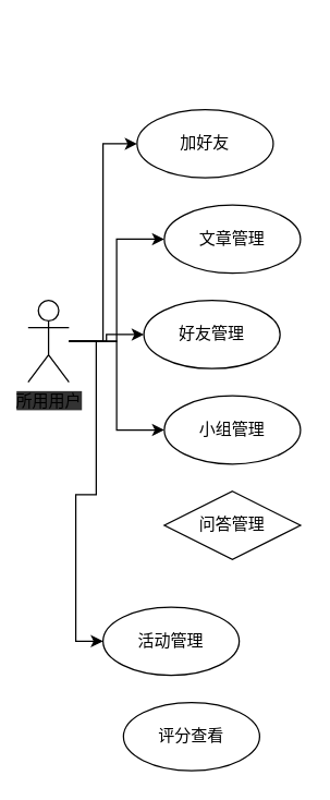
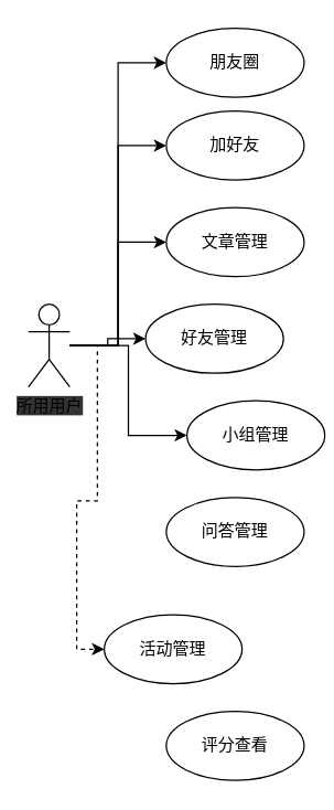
+ <mxCell id="9" value="朋友圈" style="ellipse;whiteSpace=wrap;html=1;" vertex="1" parent="1"><mxGeometry x="120" y="20" width="100" height="50" as="geometry" /></mxCell>
+ <mxCell id="2" style="edgeStyle=orthogonalEdgeStyle;rounded=0;orthogonalLoop=1;jettySize=auto;html=1;entryX=0;entryY=0.5;entryDx=0;entryDy=0;" edge="1" parent="1" source="8" target="9"><mxGeometry relative="1" as="geometry" /></mxCell>
- <mxCell id="10" value="加好友" style="ellipse;whiteSpace=wrap;html=1;" vertex="1" parent="1"><mxGeometry x="100" y="80" width="100" height="50" as="geometry" /></mxCell>
+ <mxCell id="10" value="加好友" style="ellipse;whiteSpace=wrap;html=1;" vertex="1" parent="1"><mxGeometry x="120" y="80" width="100" height="50" as="geometry" /></mxCell>
- <mxCell id="13" value="小组管理" style="ellipse;whiteSpace=wrap;html=1;" vertex="1" parent="1"><mxGeometry x="120" y="290" width="100" height="50" as="geometry" /></mxCell>
+ <mxCell id="13" value="小组管理" style="ellipse;whiteSpace=wrap;html=1;" vertex="1" parent="1"><mxGeometry x="135" y="290" width="100" height="50" as="geometry" /></mxCell>
- <mxCell id="7" style="edgeStyle=orthogonalEdgeStyle;rounded=0;orthogonalLoop=1;jettySize=auto;html=1;entryX=0;entryY=0.5;entryDx=0;entryDy=0;" edge="1" parent="1" source="8" target="15"><mxGeometry relative="1" as="geometry" /></mxCell>
+ <mxCell id="7" style="edgeStyle=orthogonalEdgeStyle;rounded=0;orthogonalLoop=1;jettySize=auto;html=1;entryX=0;entryY=0.5;entryDx=0;entryDy=0;dashed=1;" edge="1" parent="1" source="8" target="15"><mxGeometry relative="1" as="geometry" /></mxCell>
- <mxCell id="14" value="问答管理" style="rhombus;whiteSpace=wrap;html=1;" vertex="1" parent="1"><mxGeometry x="120" y="360" width="100" height="50" as="geometry" /></mxCell>
+ <mxCell id="14" value="问答管理" style="ellipse;whiteSpace=wrap;html=1;" vertex="1" parent="1"><mxGeometry x="120" y="360" width="100" height="50" as="geometry" /></mxCell>
- <mxCell id="16" value="评分查看" style="ellipse;whiteSpace=wrap;html=1;" vertex="1" parent="1"><mxGeometry x="90" y="515" width="100" height="50" as="geometry" /></mxCell>
+ <mxCell id="16" value="评分查看" style="ellipse;whiteSpace=wrap;html=1;" vertex="1" parent="1"><mxGeometry x="120" y="515" width="100" height="50" as="geometry" /></mxCell>
